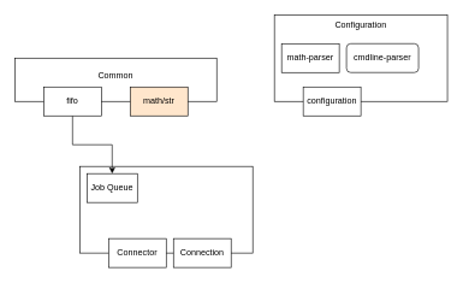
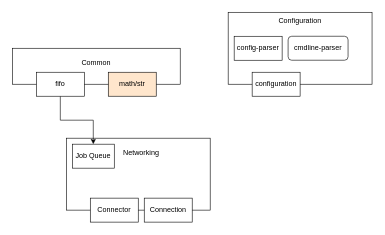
- <mxCell id="10" value="math-parser" style="rounded=0;whiteSpace=wrap;html=1;" vertex="1" parent="1"><mxGeometry x="390" y="60" width="80" height="40" as="geometry" /></mxCell>
+ <mxCell id="10" value="config-parser" style="rounded=0;whiteSpace=wrap;html=1;" vertex="1" parent="1"><mxGeometry x="390" y="60" width="80" height="40" as="geometry" /></mxCell>
+ <mxCell id="15" value="Networking" style="text;html=1;align=center;verticalAlign=middle;whiteSpace=wrap;rounded=0;" vertex="1" parent="1"><mxGeometry x="200" y="240" width="70" height="30" as="geometry" /></mxCell>
